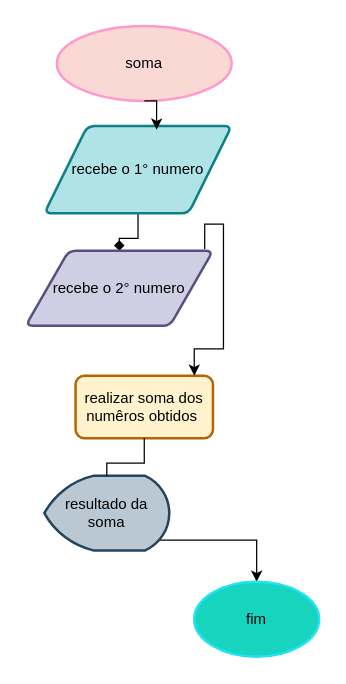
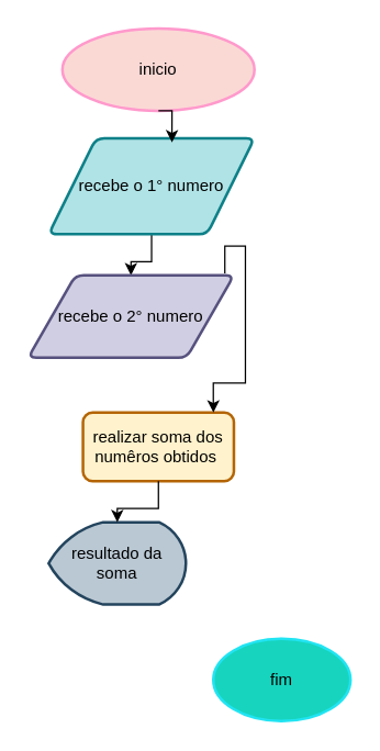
- <mxCell id="2" value="soma" style="strokeWidth=2;html=1;shape=mxgraph.flowchart.start_1;whiteSpace=wrap;fillColor=#fad9d5;strokeColor=#FF99CC;" vertex="1" parent="1"><mxGeometry y="20" width="140" height="60" as="geometry" x="45" /></mxCell>
+ <mxCell id="2" value="inicio" style="strokeWidth=2;html=1;shape=mxgraph.flowchart.start_1;whiteSpace=wrap;fillColor=#fad9d5;strokeColor=#FF99CC;" vertex="1" parent="1"><mxGeometry y="20" width="140" height="60" as="geometry" x="45" /></mxCell>
- <mxCell id="3" style="edgeStyle=orthogonalEdgeStyle;rounded=0;orthogonalLoop=1;jettySize=auto;html=1;exitX=0.5;exitY=1;exitDx=0;exitDy=0;endArrow=diamond;" edge="1" parent="1" source="4" target="6"><mxGeometry relative="1" as="geometry"><mxPoint x="110" y="200" as="targetPoint" /></mxGeometry></mxCell>
+ <mxCell id="3" style="edgeStyle=orthogonalEdgeStyle;rounded=0;orthogonalLoop=1;jettySize=auto;html=1;exitX=0.5;exitY=1;exitDx=0;exitDy=0;" edge="1" parent="1" source="4" target="6"><mxGeometry relative="1" as="geometry"><mxPoint x="110" y="200" as="targetPoint" /></mxGeometry></mxCell>
- <mxCell id="11" style="edgeStyle=orthogonalEdgeStyle;rounded=0;orthogonalLoop=1;jettySize=auto;html=1;exitX=0.5;exitY=1;exitDx=0;exitDy=0;entryX=0.5;entryY=0;entryDx=0;entryDy=0;entryPerimeter=0;endArrow=none;" edge="1" parent="1" source="7" target="10"><mxGeometry relative="1" as="geometry" /></mxCell>
+ <mxCell id="11" style="edgeStyle=orthogonalEdgeStyle;rounded=0;orthogonalLoop=1;jettySize=auto;html=1;exitX=0.5;exitY=1;exitDx=0;exitDy=0;entryX=0.5;entryY=0;entryDx=0;entryDy=0;entryPerimeter=0;" edge="1" parent="1" source="7" target="10"><mxGeometry relative="1" as="geometry" /></mxCell>
- <mxCell id="9" style="edgeStyle=orthogonalEdgeStyle;rounded=0;orthogonalLoop=1;jettySize=auto;html=1;exitX=0.92;exitY=0.86;exitDx=0;exitDy=0;exitPerimeter=0;" edge="1" parent="1" source="10" target="12"><mxGeometry relative="1" as="geometry" /></mxCell>
